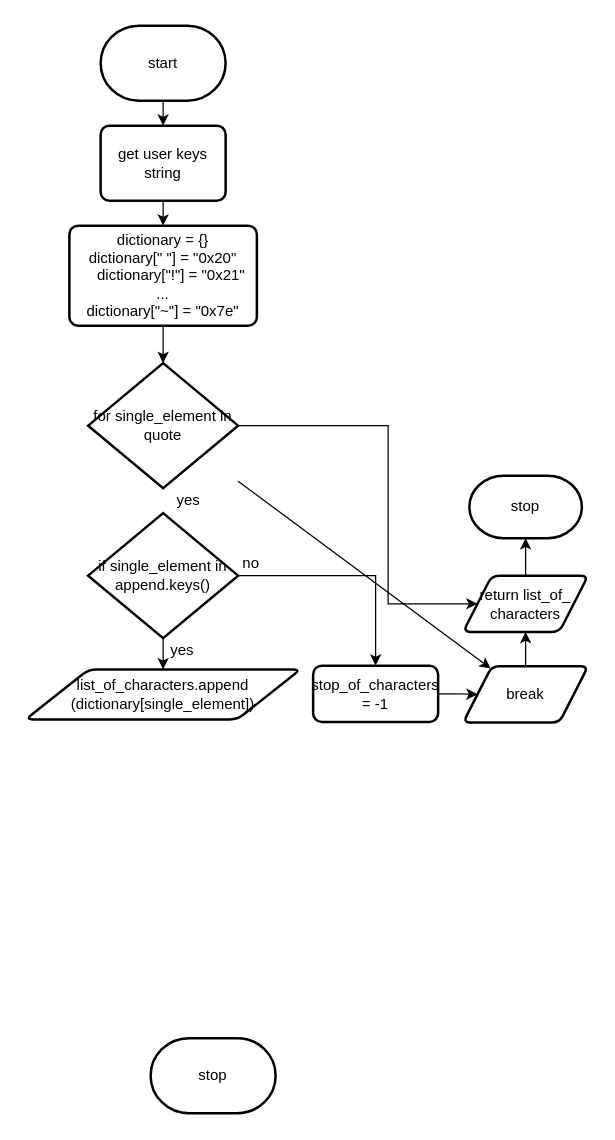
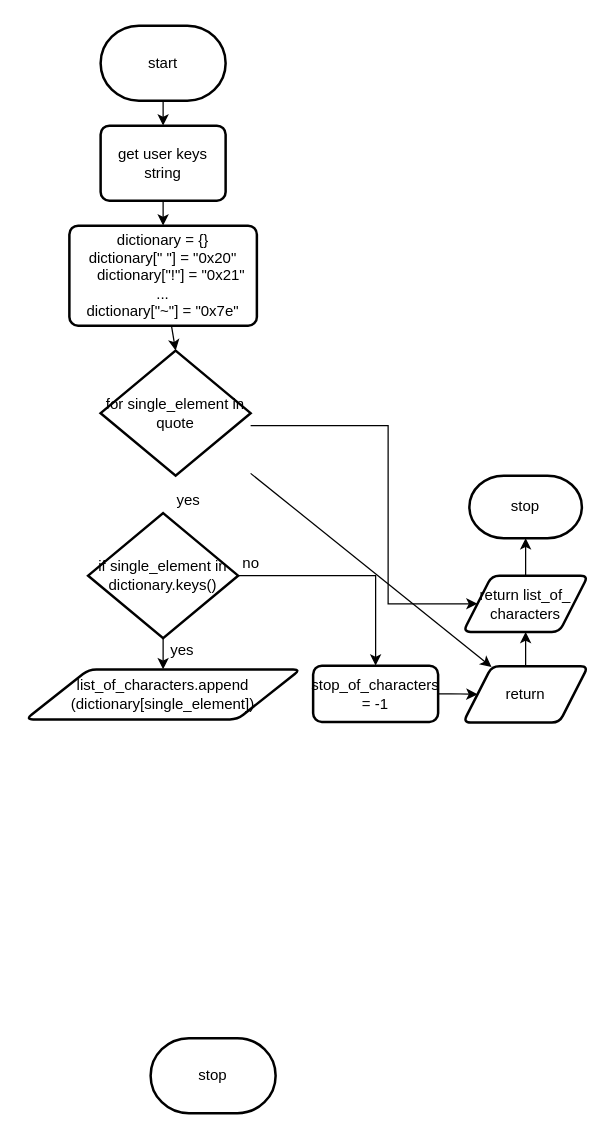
- <mxCell id="11" value="for&amp;nbsp;single_element in quote" style="strokeWidth=2;html=1;shape=mxgraph.flowchart.decision;whiteSpace=wrap;" vertex="1" parent="1"><mxGeometry x="70" y="290" width="120" height="100" as="geometry" /></mxCell>
+ <mxCell id="11" value="for&amp;nbsp;single_element in quote" style="strokeWidth=2;html=1;shape=mxgraph.flowchart.decision;whiteSpace=wrap;" vertex="1" parent="1"><mxGeometry x="80" y="280" width="120" height="100" as="geometry" /></mxCell>
- <mxCell id="14" value="if single_element in append.keys()" style="strokeWidth=2;html=1;shape=mxgraph.flowchart.decision;whiteSpace=wrap;" vertex="1" parent="1"><mxGeometry x="70" y="410" width="120" height="100" as="geometry" /></mxCell>
+ <mxCell id="14" value="if single_element in dictionary.keys()" style="strokeWidth=2;html=1;shape=mxgraph.flowchart.decision;whiteSpace=wrap;" vertex="1" parent="1"><mxGeometry x="70" y="410" width="120" height="100" as="geometry" /></mxCell>
- <mxCell id="21" value="break" style="shape=parallelogram;html=1;strokeWidth=2;perimeter=parallelogramPerimeter;whiteSpace=wrap;rounded=1;arcSize=12;size=0.23;" vertex="1" parent="1"><mxGeometry x="370" y="532.5" width="100" height="45" as="geometry" /></mxCell>
+ <mxCell id="21" value="return" style="shape=parallelogram;html=1;strokeWidth=2;perimeter=parallelogramPerimeter;whiteSpace=wrap;rounded=1;arcSize=12;size=0.23;" vertex="1" parent="1"><mxGeometry x="370" y="532.5" width="100" height="45" as="geometry" /></mxCell>
